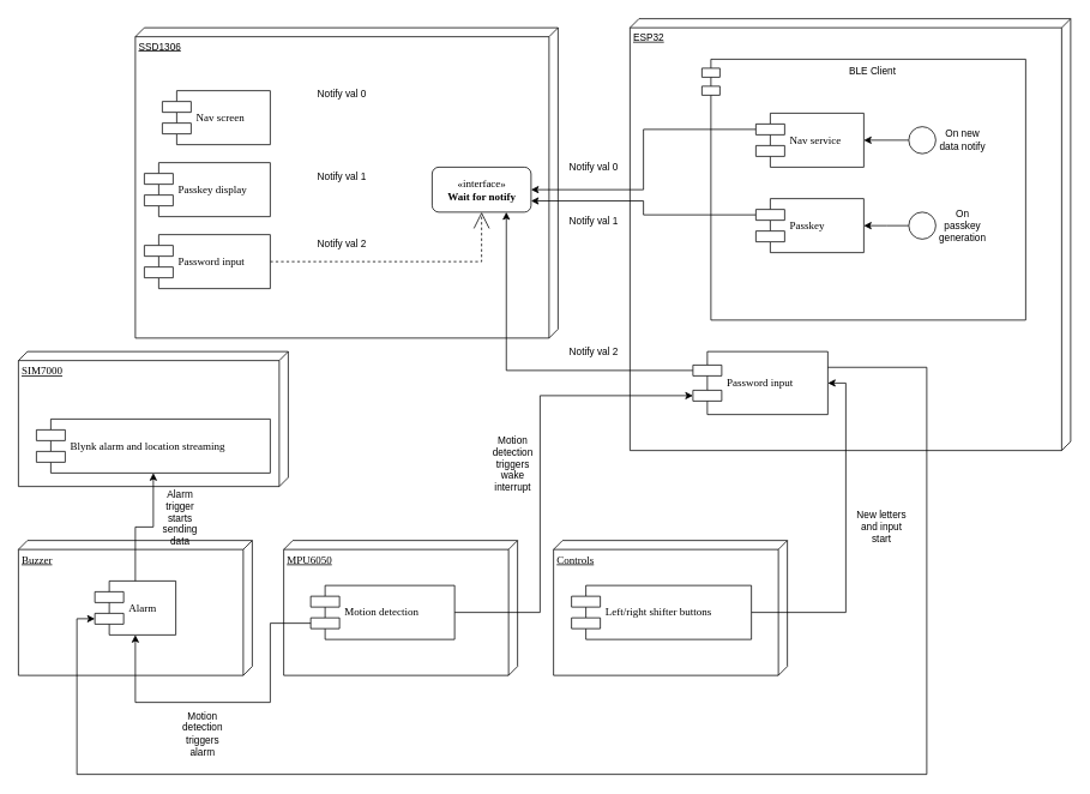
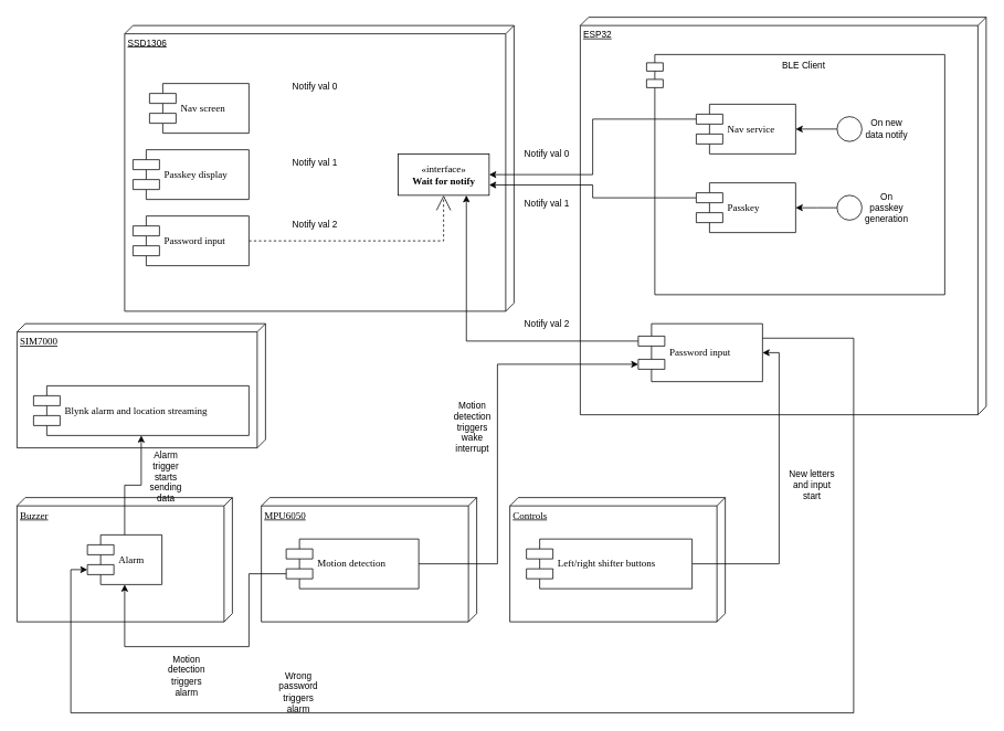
- <mxCell id="9" value="&lt;div&gt;«interface»&lt;b&gt;&lt;br&gt;&lt;/b&gt;&lt;/div&gt;&lt;div&gt;&lt;b&gt;Wait for notify&lt;br&gt;&lt;/b&gt;&lt;/div&gt;" style="html=1;shadow=0;comic=0;labelBackgroundColor=none;strokeWidth=1;fontFamily=Verdana;fontSize=12;align=center;rounded=1;" parent="1" vertex="1"><mxGeometry x="480" y="185" width="110" height="50" as="geometry" /></mxCell>
+ <mxCell id="9" value="&lt;div&gt;«interface»&lt;b&gt;&lt;br&gt;&lt;/b&gt;&lt;/div&gt;&lt;div&gt;&lt;b&gt;Wait for notify&lt;br&gt;&lt;/b&gt;&lt;/div&gt;" style="html=1;rounded=0;shadow=0;comic=0;labelBackgroundColor=none;strokeWidth=1;fontFamily=Verdana;fontSize=12;align=center;" parent="1" vertex="1"><mxGeometry x="480" y="185" width="110" height="50" as="geometry" /></mxCell>
+ <mxCell id="41" value="&lt;div&gt;Wrong password triggers alarm&lt;/div&gt;" style="text;html=1;strokeColor=none;fillColor=none;align=center;verticalAlign=middle;whiteSpace=wrap;rounded=0;fontFamily=Helvetica;fontSize=11;fontColor=default;" parent="1" vertex="1"><mxGeometry x="330" y="820" width="60" height="30" as="geometry" /></mxCell>
